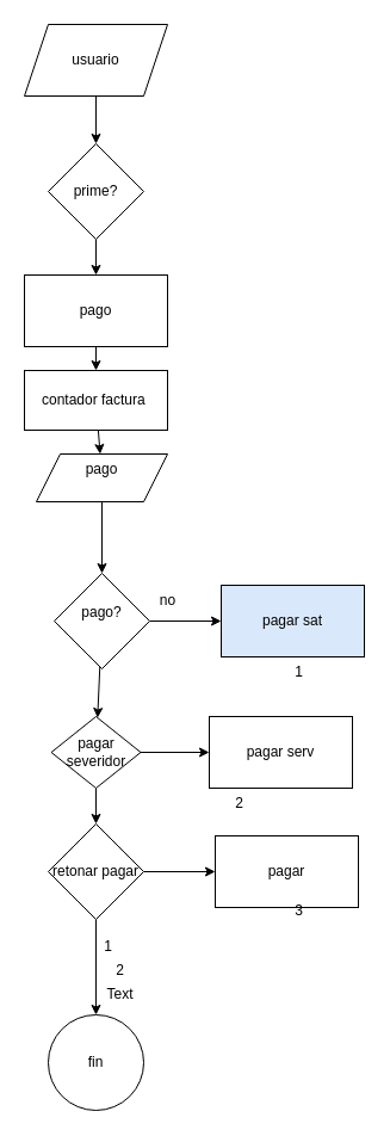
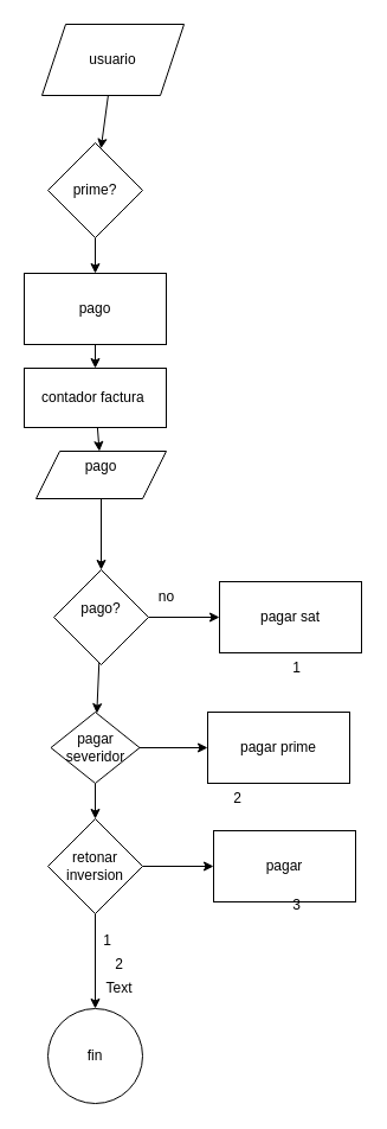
- <mxCell id="4" value="usuario" style="shape=parallelogram;perimeter=parallelogramPerimeter;whiteSpace=wrap;html=1;fixedSize=1;" vertex="1" parent="1"><mxGeometry x="20" y="20" width="120" height="60" as="geometry" /></mxCell>
+ <mxCell id="4" value="usuario" style="shape=parallelogram;perimeter=parallelogramPerimeter;whiteSpace=wrap;html=1;fixedSize=1;" vertex="1" parent="1"><mxGeometry x="35" y="20" width="120" height="60" as="geometry" /></mxCell>
- <mxCell id="16" value="pagar sat" style="whiteSpace=wrap;html=1;fillColor=#dae8fc;" vertex="1" parent="1"><mxGeometry x="185" y="490" width="120" height="60" as="geometry" /></mxCell>
+ <mxCell id="16" value="pagar sat" style="whiteSpace=wrap;html=1;" vertex="1" parent="1"><mxGeometry x="185" y="490" width="120" height="60" as="geometry" /></mxCell>
- <mxCell id="24" value="pagar serv" style="whiteSpace=wrap;html=1;" vertex="1" parent="1"><mxGeometry x="175" y="600" width="120" height="60" as="geometry" /></mxCell>
+ <mxCell id="24" value="pagar prime" style="whiteSpace=wrap;html=1;" vertex="1" parent="1"><mxGeometry x="175" y="600" width="120" height="60" as="geometry" /></mxCell>
- <mxCell id="23" value="retonar pagar" style="rhombus;whiteSpace=wrap;html=1;" vertex="1" parent="1"><mxGeometry x="40" y="690" width="80" height="80" as="geometry" /></mxCell>
+ <mxCell id="23" value="retonar inversion" style="rhombus;whiteSpace=wrap;html=1;" vertex="1" parent="1"><mxGeometry x="40" y="690" width="80" height="80" as="geometry" /></mxCell>
